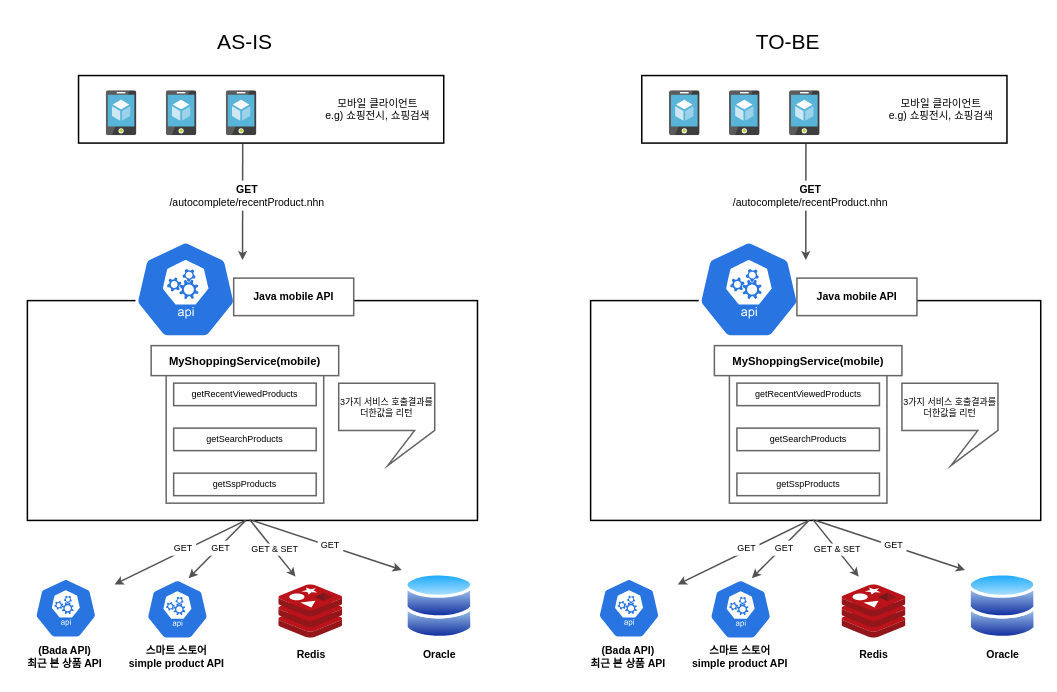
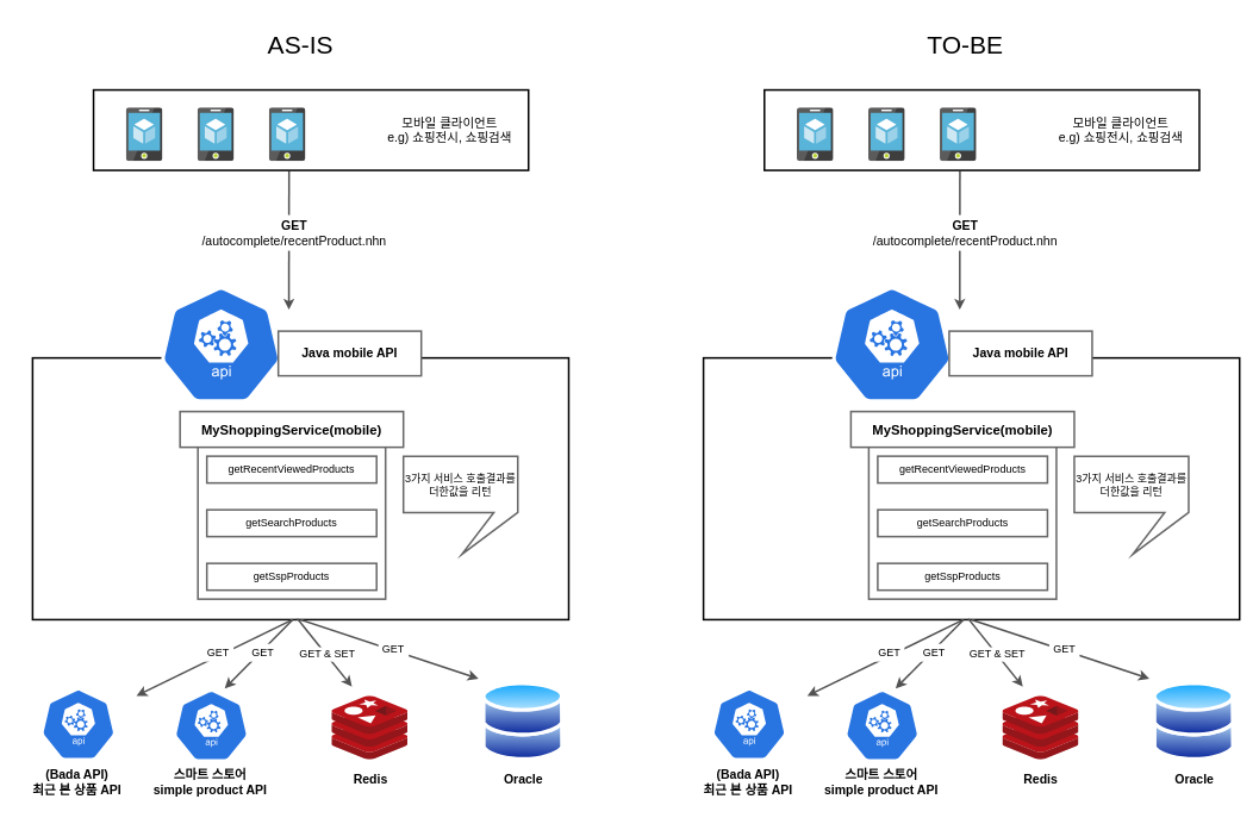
- <mxCell id="72" value="&lt;font style=&quot;font-size: 28px&quot;&gt;AS-IS&lt;/font&gt;" style="text;html=1;strokeColor=none;fillColor=none;align=center;verticalAlign=middle;whiteSpace=wrap;rounded=0;" vertex="1" parent="1"><mxGeometry x="259" y="25" width="134" height="60" as="geometry" /></mxCell>
+ <mxCell id="72" value="&lt;font style=&quot;font-size: 28px&quot;&gt;AS-IS&lt;/font&gt;" style="text;html=1;strokeColor=none;fillColor=none;align=center;verticalAlign=middle;whiteSpace=wrap;rounded=0;" vertex="1" parent="1"><mxGeometry x="269" y="20" width="134" height="60" as="geometry" /></mxCell>
- <mxCell id="73" value="&lt;font style=&quot;font-size: 28px&quot;&gt;TO-BE&lt;/font&gt;" style="text;html=1;strokeColor=none;fillColor=none;align=center;verticalAlign=middle;whiteSpace=wrap;rounded=0;" vertex="1" parent="1"><mxGeometry x="983" y="25" width="134" height="60" as="geometry" /></mxCell>
+ <mxCell id="73" value="&lt;font style=&quot;font-size: 28px&quot;&gt;TO-BE&lt;/font&gt;" style="text;html=1;strokeColor=none;fillColor=none;align=center;verticalAlign=middle;whiteSpace=wrap;rounded=0;" vertex="1" parent="1"><mxGeometry x="1013" y="20" width="134" height="60" as="geometry" /></mxCell>
